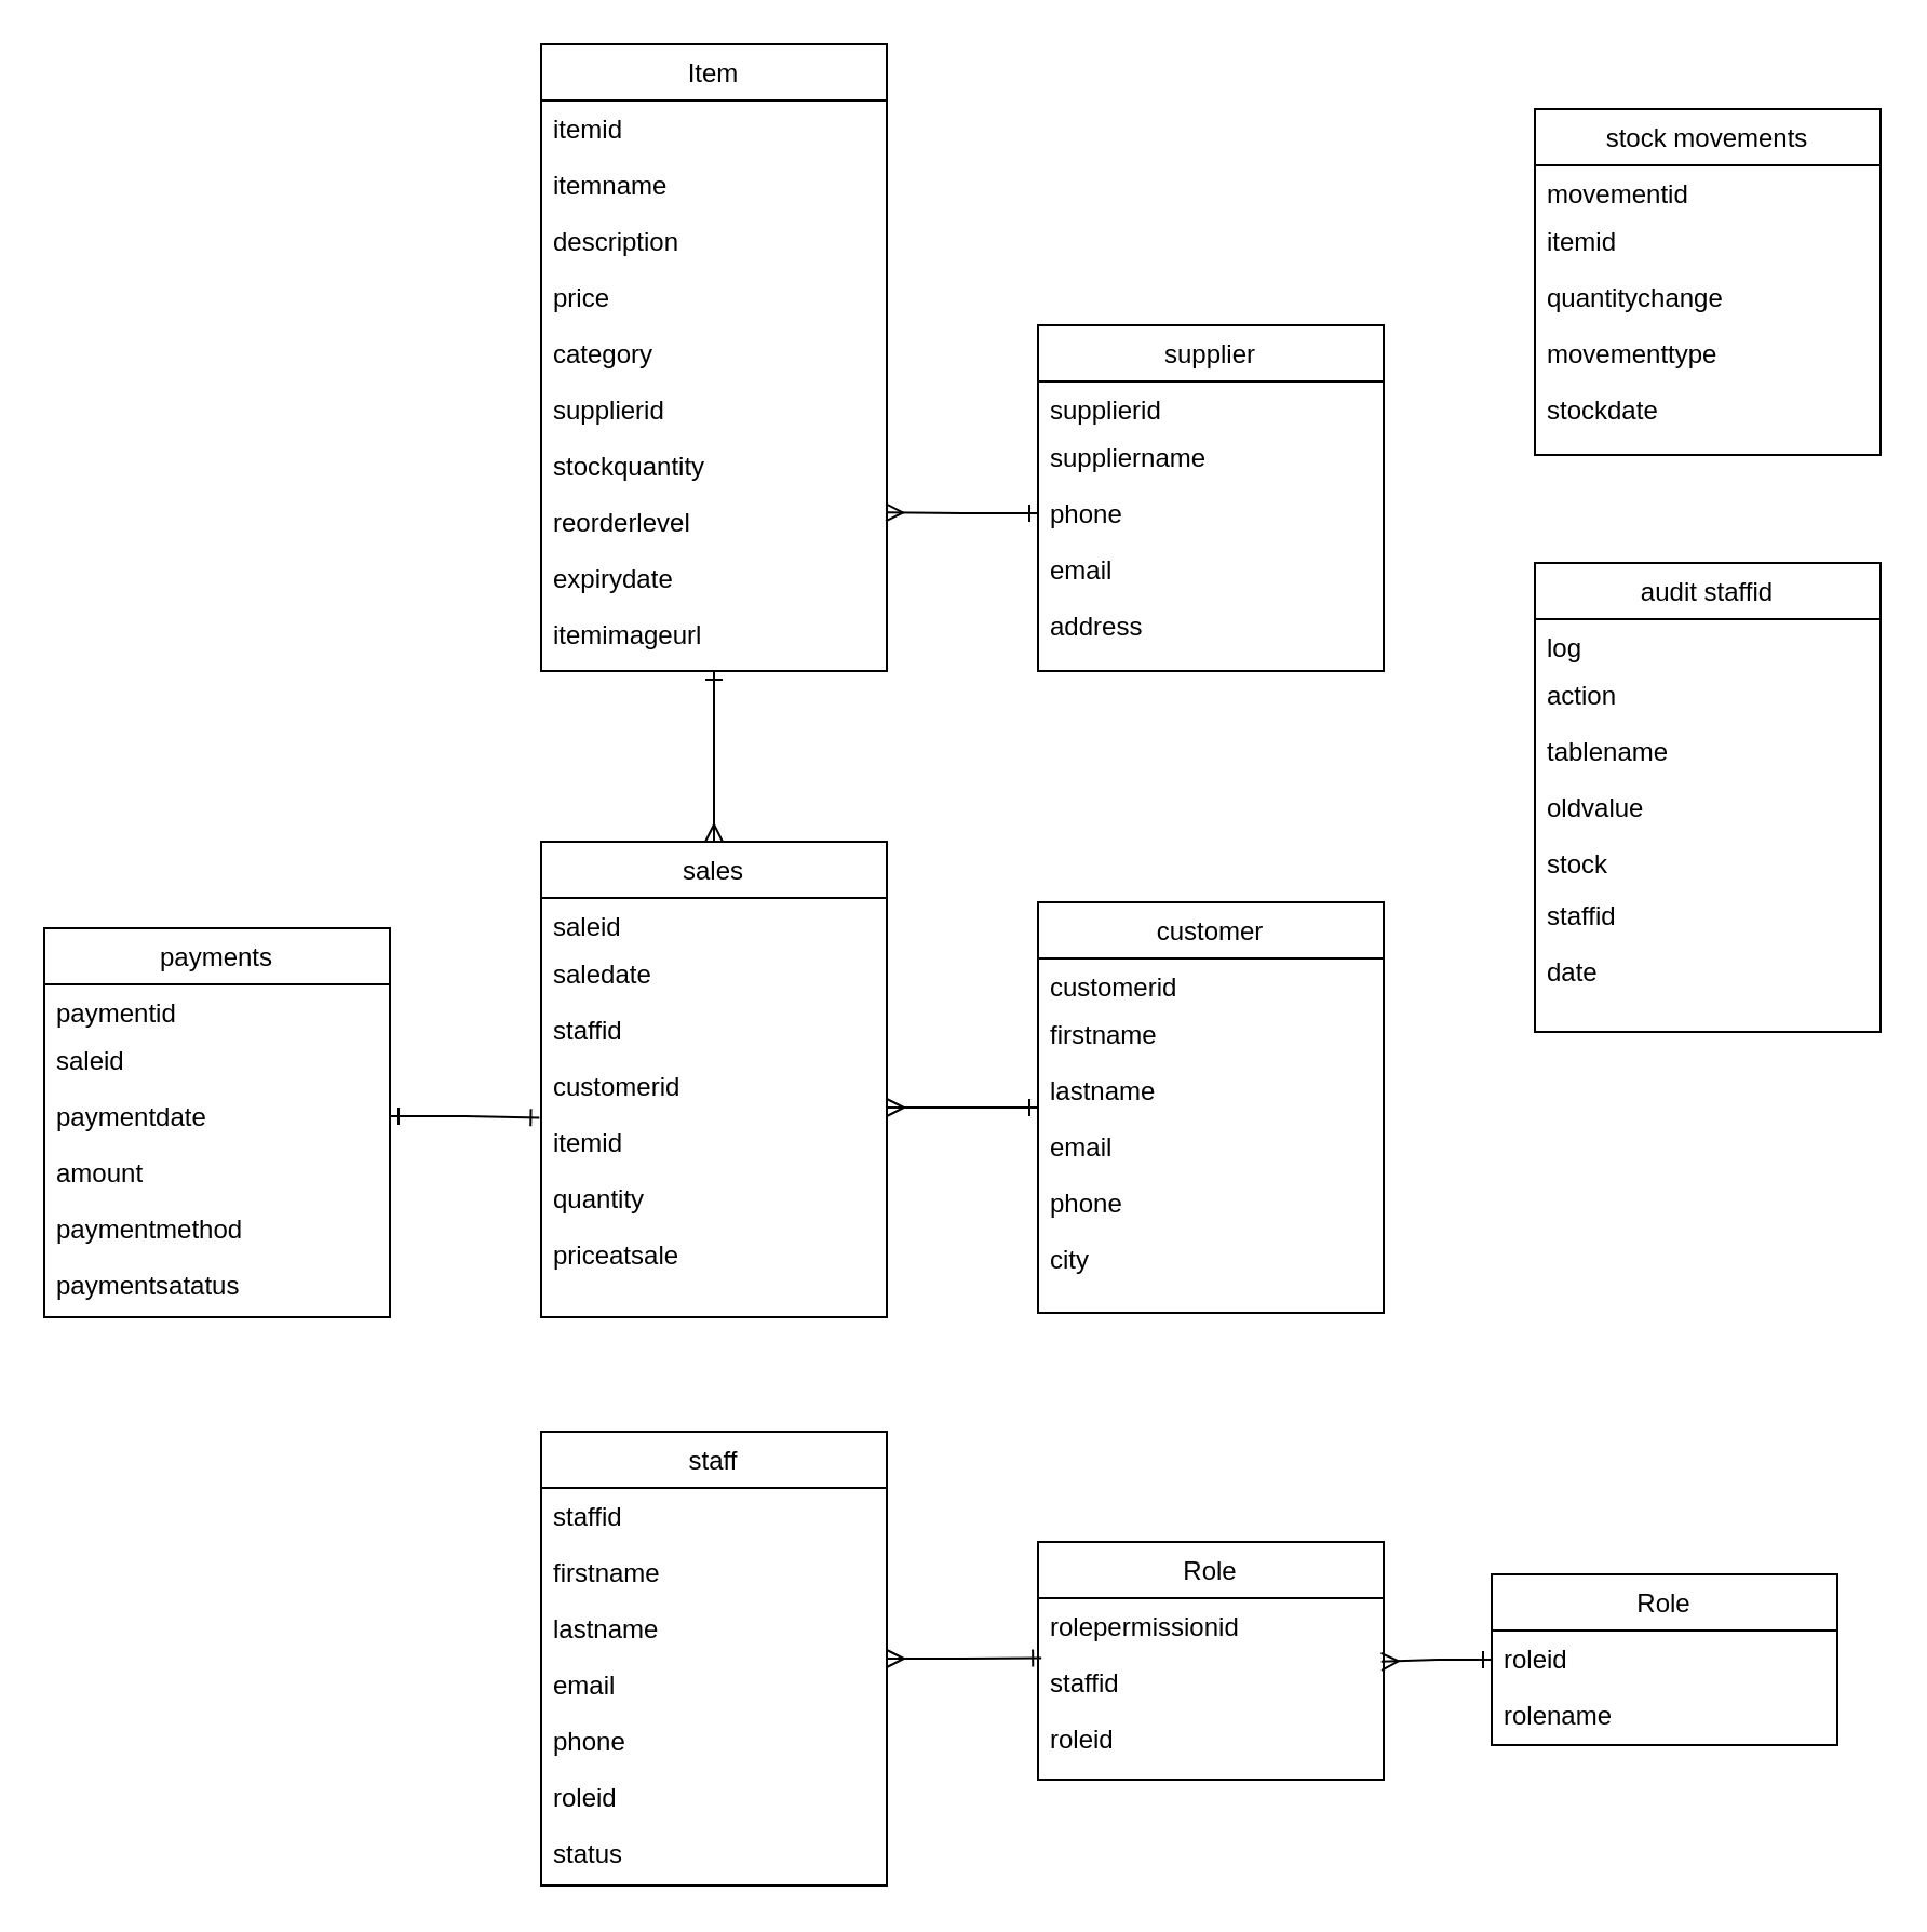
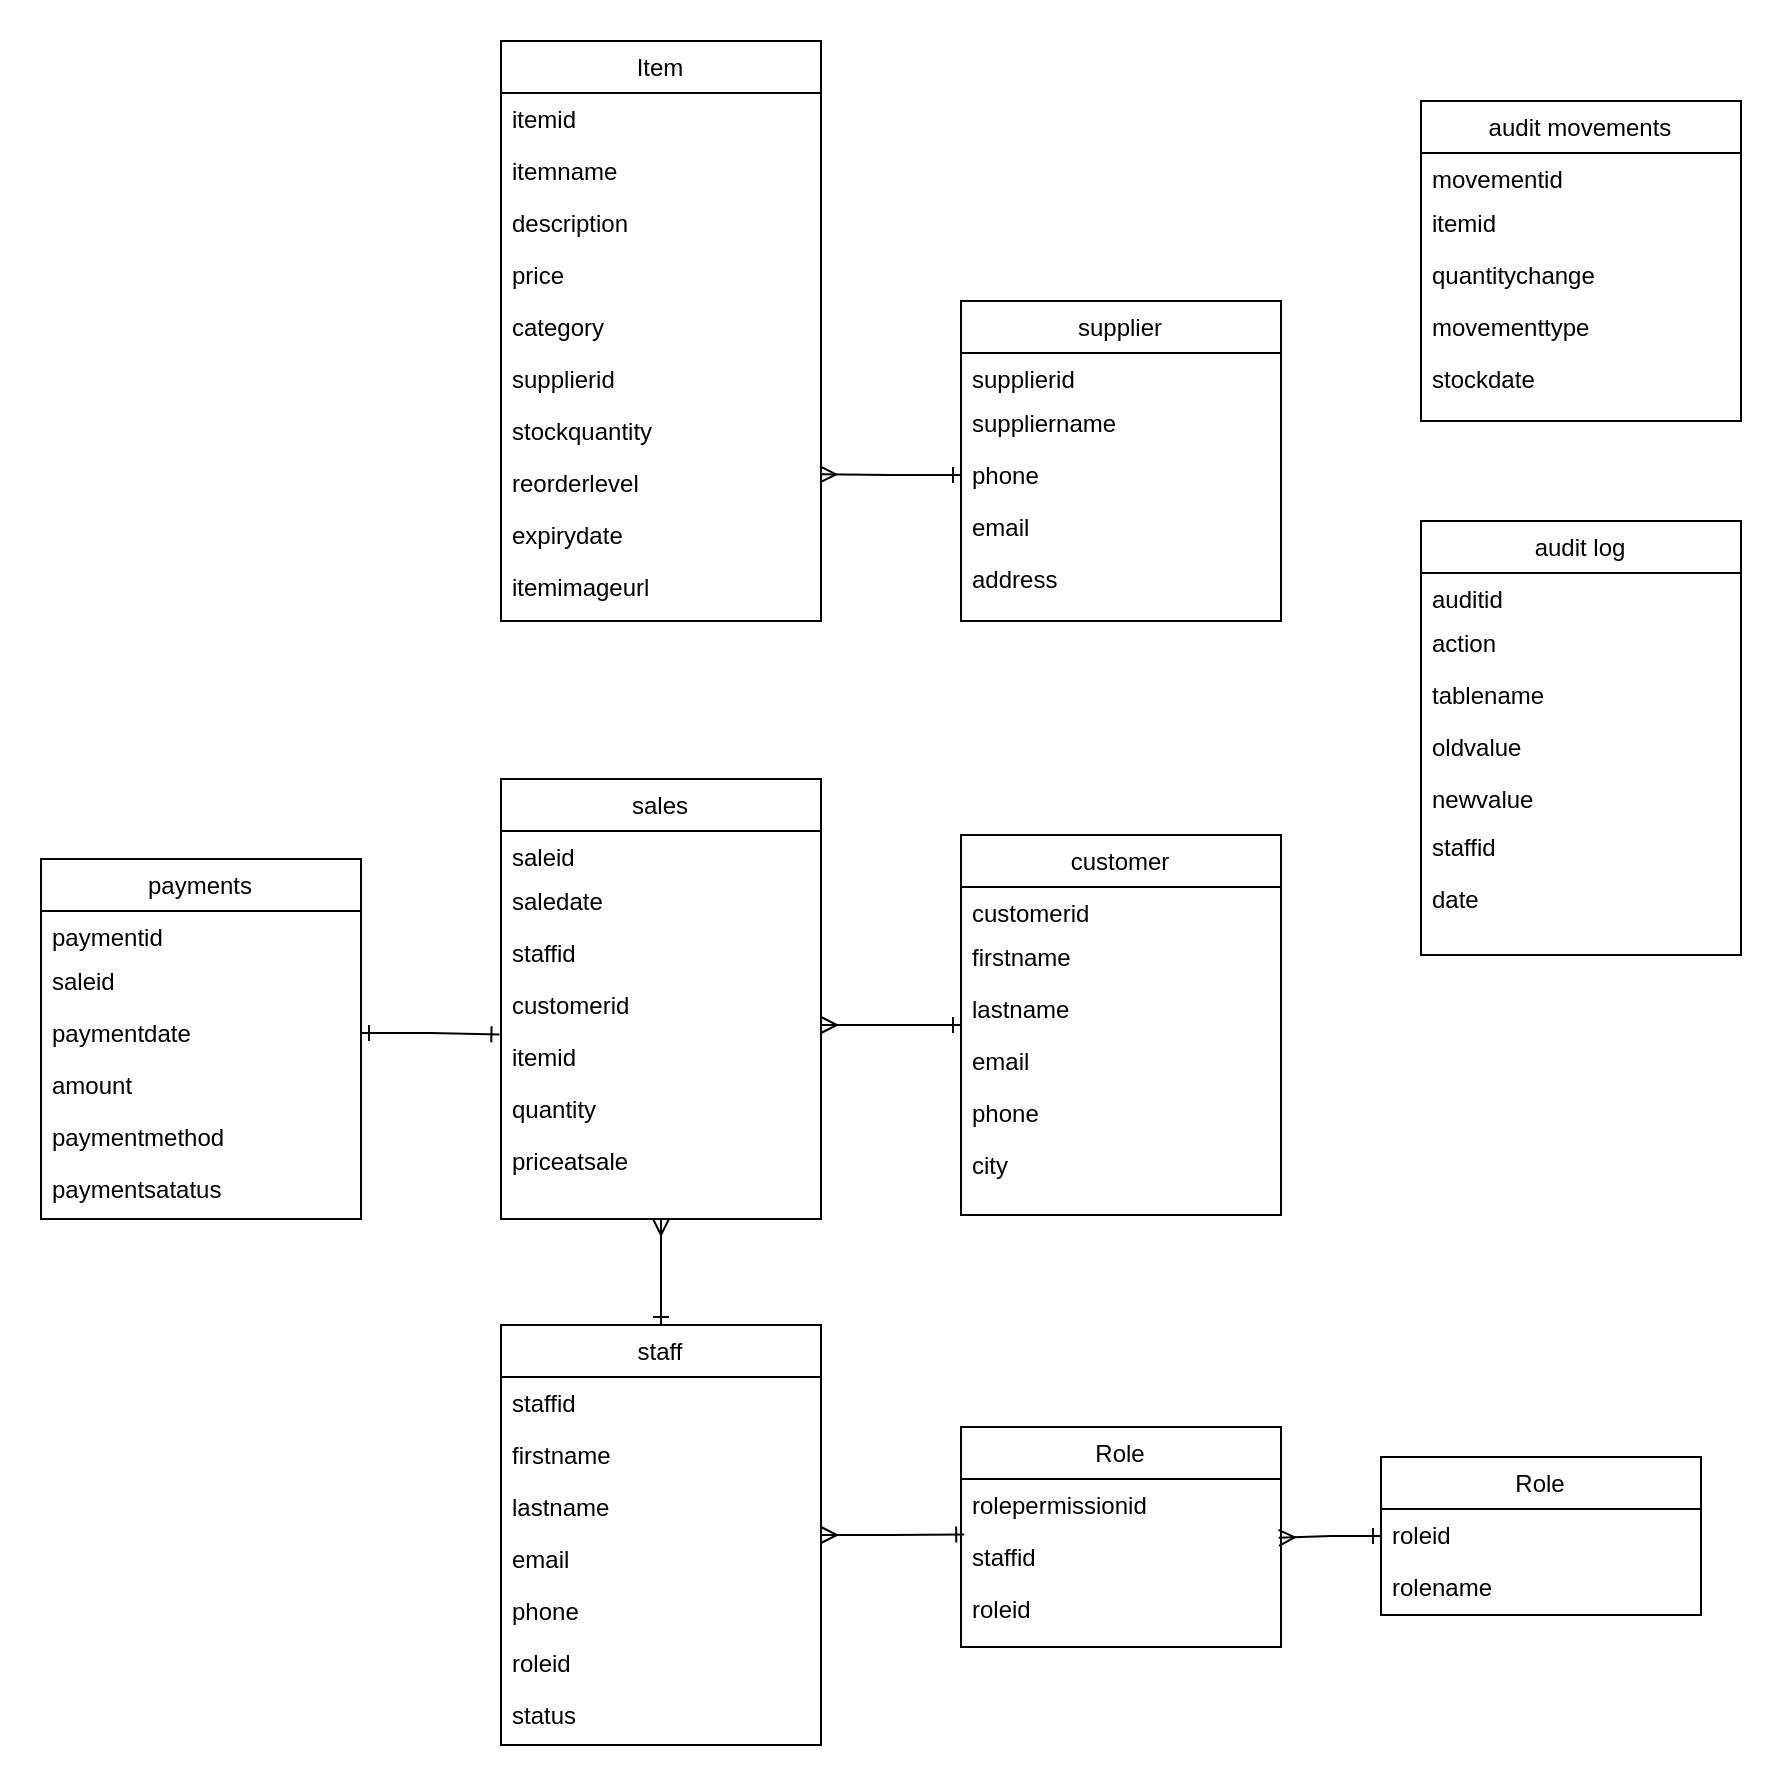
- <mxCell id="55" value="stock movements" style="swimlane;fontStyle=0;align=center;verticalAlign=top;childLayout=stackLayout;horizontal=1;startSize=26;horizontalStack=0;resizeParent=1;resizeLast=0;collapsible=1;marginBottom=0;rounded=0;shadow=0;strokeWidth=1;" vertex="1" parent="1"><mxGeometry x="710" y="50" width="160" height="160" as="geometry"><mxRectangle x="550" y="140" width="160" height="26" as="alternateBounds" /></mxGeometry></mxCell>
+ <mxCell id="55" value="audit movements" style="swimlane;fontStyle=0;align=center;verticalAlign=top;childLayout=stackLayout;horizontal=1;startSize=26;horizontalStack=0;resizeParent=1;resizeLast=0;collapsible=1;marginBottom=0;rounded=0;shadow=0;strokeWidth=1;" vertex="1" parent="1"><mxGeometry x="710" y="50" width="160" height="160" as="geometry"><mxRectangle x="550" y="140" width="160" height="26" as="alternateBounds" /></mxGeometry></mxCell>
- <mxCell id="40" value="audit staffid" style="swimlane;fontStyle=0;align=center;verticalAlign=top;childLayout=stackLayout;horizontal=1;startSize=26;horizontalStack=0;resizeParent=1;resizeLast=0;collapsible=1;marginBottom=0;rounded=0;shadow=0;strokeWidth=1;" vertex="1" parent="1"><mxGeometry x="710" y="260" width="160" height="217" as="geometry"><mxRectangle x="550" y="140" width="160" height="26" as="alternateBounds" /></mxGeometry></mxCell>
+ <mxCell id="40" value="audit log" style="swimlane;fontStyle=0;align=center;verticalAlign=top;childLayout=stackLayout;horizontal=1;startSize=26;horizontalStack=0;resizeParent=1;resizeLast=0;collapsible=1;marginBottom=0;rounded=0;shadow=0;strokeWidth=1;" vertex="1" parent="1"><mxGeometry x="710" y="260" width="160" height="217" as="geometry"><mxRectangle x="550" y="140" width="160" height="26" as="alternateBounds" /></mxGeometry></mxCell>
- <mxCell id="41" value="log" style="text;align=left;verticalAlign=top;spacingLeft=4;spacingRight=4;overflow=hidden;rotatable=0;points=[[0,0.5],[1,0.5]];portConstraint=eastwest;" vertex="1" parent="40"><mxGeometry y="26" width="160" height="22" as="geometry" /></mxCell>
+ <mxCell id="41" value="auditid" style="text;align=left;verticalAlign=top;spacingLeft=4;spacingRight=4;overflow=hidden;rotatable=0;points=[[0,0.5],[1,0.5]];portConstraint=eastwest;" vertex="1" parent="40"><mxGeometry y="26" width="160" height="22" as="geometry" /></mxCell>
- <mxCell id="31" style="edgeStyle=orthogonalEdgeStyle;rounded=0;orthogonalLoop=1;jettySize=auto;html=1;startArrow=ERmany;startFill=0;endArrow=ERone;endFill=0;entryX=0.5;entryY=1;entryDx=0;entryDy=0;" edge="1" parent="1" source="32" target="2"><mxGeometry relative="1" as="geometry"><mxPoint x="322" y="312" as="targetPoint" /></mxGeometry></mxCell>
- <mxCell id="45" value="stock" style="text;align=left;verticalAlign=top;spacingLeft=4;spacingRight=4;overflow=hidden;rotatable=0;points=[[0,0.5],[1,0.5]];portConstraint=eastwest;rounded=0;shadow=0;html=0;" vertex="1" parent="40"><mxGeometry y="126" width="160" height="24" as="geometry" /></mxCell>
+ <mxCell id="45" value="newvalue" style="text;align=left;verticalAlign=top;spacingLeft=4;spacingRight=4;overflow=hidden;rotatable=0;points=[[0,0.5],[1,0.5]];portConstraint=eastwest;rounded=0;shadow=0;html=0;" vertex="1" parent="40"><mxGeometry y="126" width="160" height="24" as="geometry" /></mxCell>
+ <mxCell id="68" style="edgeStyle=orthogonalEdgeStyle;rounded=0;orthogonalLoop=1;jettySize=auto;html=1;entryX=0.5;entryY=0;entryDx=0;entryDy=0;exitX=0.5;exitY=1;exitDx=0;exitDy=0;endArrow=ERone;endFill=0;startArrow=ERmany;startFill=0;" edge="1" parent="1" source="32" target="19"><mxGeometry relative="1" as="geometry" /></mxCell>
